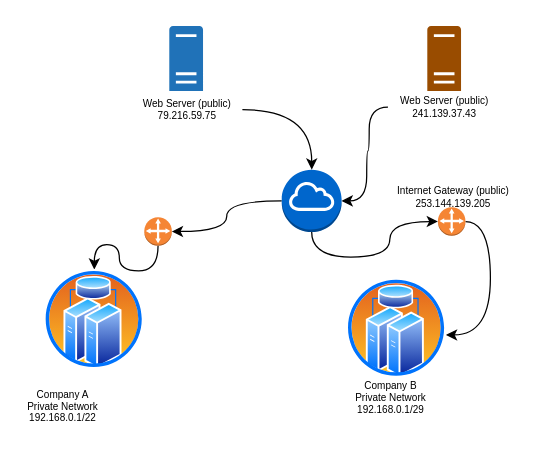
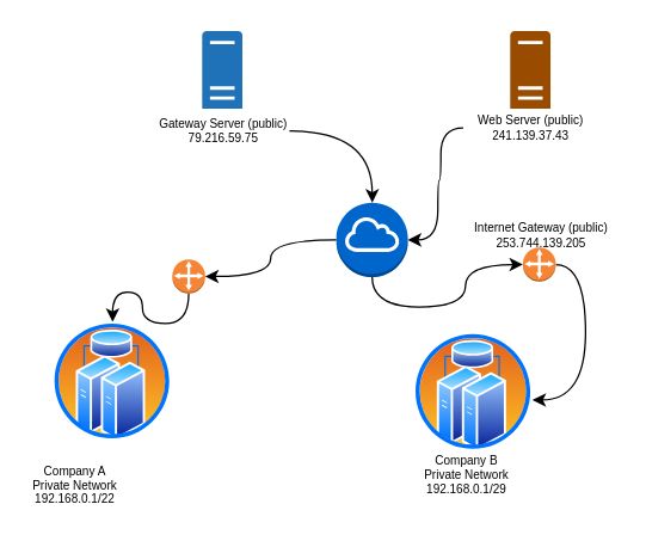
- <mxCell id="9" value="Web Server (public)&lt;br&gt;79.216.59.75" style="text;html=1;align=center;verticalAlign=middle;resizable=0;points=[];autosize=1;strokeColor=none;fillColor=none;fontSize=8;" vertex="1" parent="7"><mxGeometry y="52" width="90" height="30" as="geometry" /></mxCell>
+ <mxCell id="9" value="Gateway Server (public)&lt;br&gt;79.216.59.75" style="text;html=1;align=center;verticalAlign=middle;resizable=0;points=[];autosize=1;strokeColor=none;fillColor=none;fontSize=8;" vertex="1" parent="7"><mxGeometry y="52" width="90" height="30" as="geometry" /></mxCell>
- <mxCell id="21" value="Internet Gateway (public)&lt;br&gt;253.144.139.205" style="text;html=1;align=center;verticalAlign=middle;resizable=0;points=[];autosize=1;strokeColor=none;fillColor=none;fontSize=8;" vertex="1" parent="1"><mxGeometry x="312" y="145" width="99" height="24" as="geometry" /></mxCell>
+ <mxCell id="21" value="Internet Gateway (public)&lt;br&gt;253.744.139.205" style="text;html=1;align=center;verticalAlign=middle;resizable=0;points=[];autosize=1;strokeColor=none;fillColor=none;fontSize=8;" vertex="1" parent="1"><mxGeometry x="312" y="145" width="99" height="24" as="geometry" /></mxCell>
